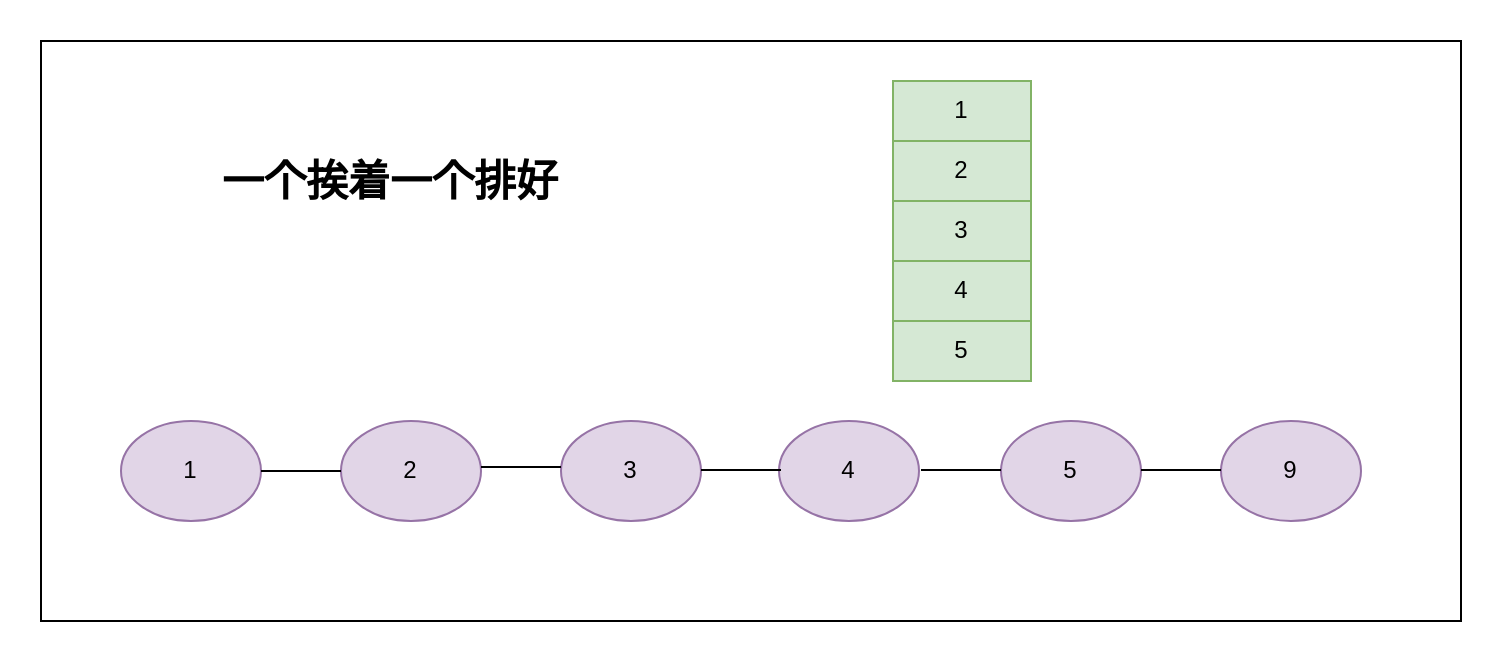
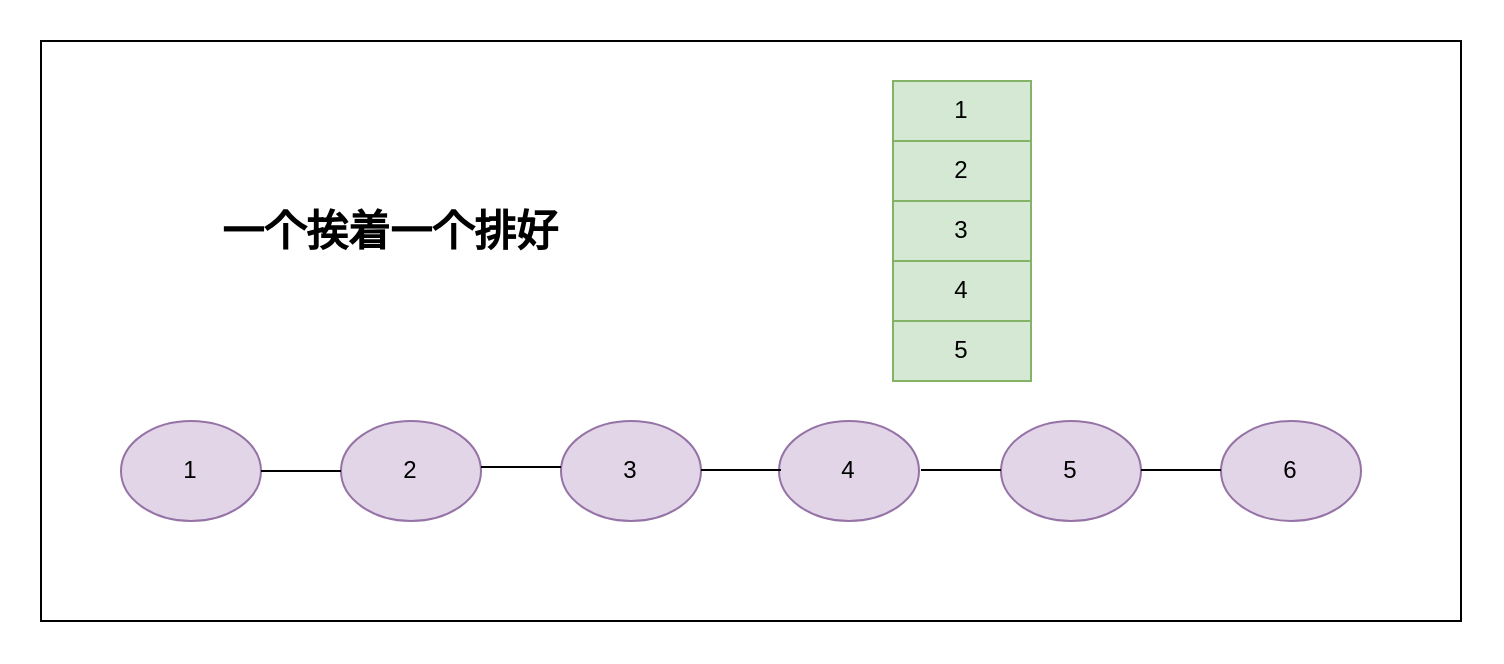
- <mxCell id="14" value="&lt;font style=&quot;font-size: 21px&quot;&gt;&lt;b&gt;一个挨着一个排好&lt;/b&gt;&lt;/font&gt;" style="text;html=1;strokeColor=none;fillColor=none;align=center;verticalAlign=middle;whiteSpace=wrap;rounded=0;" vertex="1" parent="1"><mxGeometry x="80" y="65" width="230" height="50" as="geometry" /></mxCell>
+ <mxCell id="14" value="&lt;font style=&quot;font-size: 21px&quot;&gt;&lt;b&gt;一个挨着一个排好&lt;/b&gt;&lt;/font&gt;" style="text;html=1;strokeColor=none;fillColor=none;align=center;verticalAlign=middle;whiteSpace=wrap;rounded=0;" vertex="1" parent="1"><mxGeometry x="80" y="90" width="230" height="50" as="geometry" /></mxCell>
- <mxCell id="6" value="9" style="ellipse;whiteSpace=wrap;html=1;fillColor=#e1d5e7;strokeColor=#9673a6;" vertex="1" parent="1"><mxGeometry x="610" y="210" width="70" height="50" as="geometry" /></mxCell>
+ <mxCell id="6" value="6" style="ellipse;whiteSpace=wrap;html=1;fillColor=#e1d5e7;strokeColor=#9673a6;" vertex="1" parent="1"><mxGeometry x="610" y="210" width="70" height="50" as="geometry" /></mxCell>
